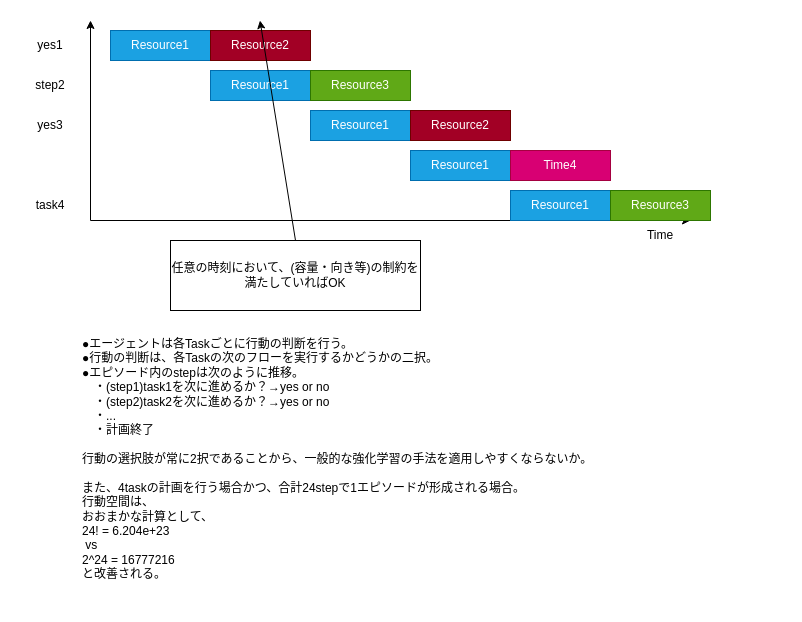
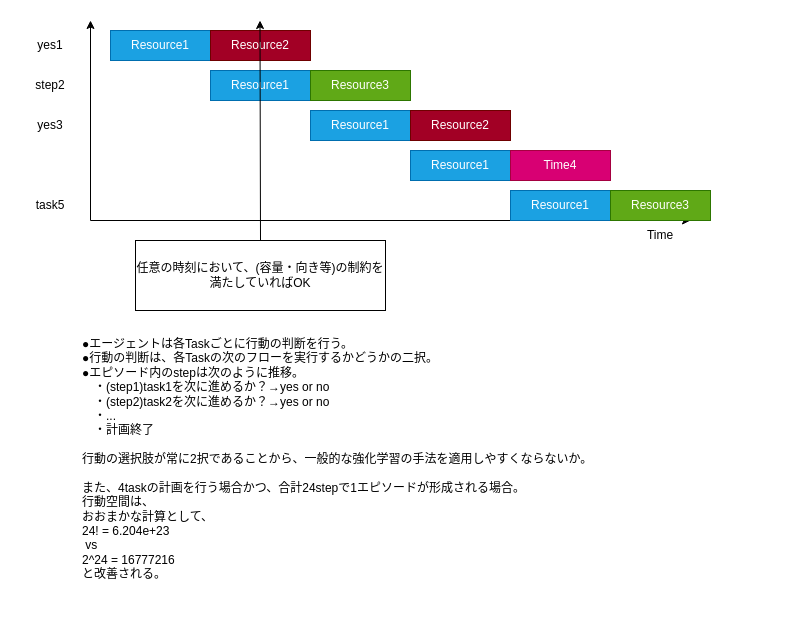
- <mxCell id="7" value="task4" style="text;html=1;strokeColor=none;fillColor=none;align=center;verticalAlign=middle;whiteSpace=wrap;rounded=0;" parent="1" vertex="1"><mxGeometry x="20" y="190" width="60" height="30" as="geometry" /></mxCell>
+ <mxCell id="7" value="task5" style="text;html=1;strokeColor=none;fillColor=none;align=center;verticalAlign=middle;whiteSpace=wrap;rounded=0;" parent="1" vertex="1"><mxGeometry x="20" y="190" width="60" height="30" as="geometry" /></mxCell>
- <mxCell id="14" value="任意の時刻において、(容量・向き等)の制約を満たしていればOK" style="text;html=1;strokeColor=default;fillColor=none;align=center;verticalAlign=middle;whiteSpace=wrap;rounded=0;" vertex="1" parent="1"><mxGeometry x="170" y="240" width="250" height="70" as="geometry" /></mxCell>
+ <mxCell id="14" value="任意の時刻において、(容量・向き等)の制約を満たしていればOK" style="text;html=1;strokeColor=default;fillColor=none;align=center;verticalAlign=middle;whiteSpace=wrap;rounded=0;" vertex="1" parent="1"><mxGeometry x="135" y="240" width="250" height="70" as="geometry" /></mxCell>
